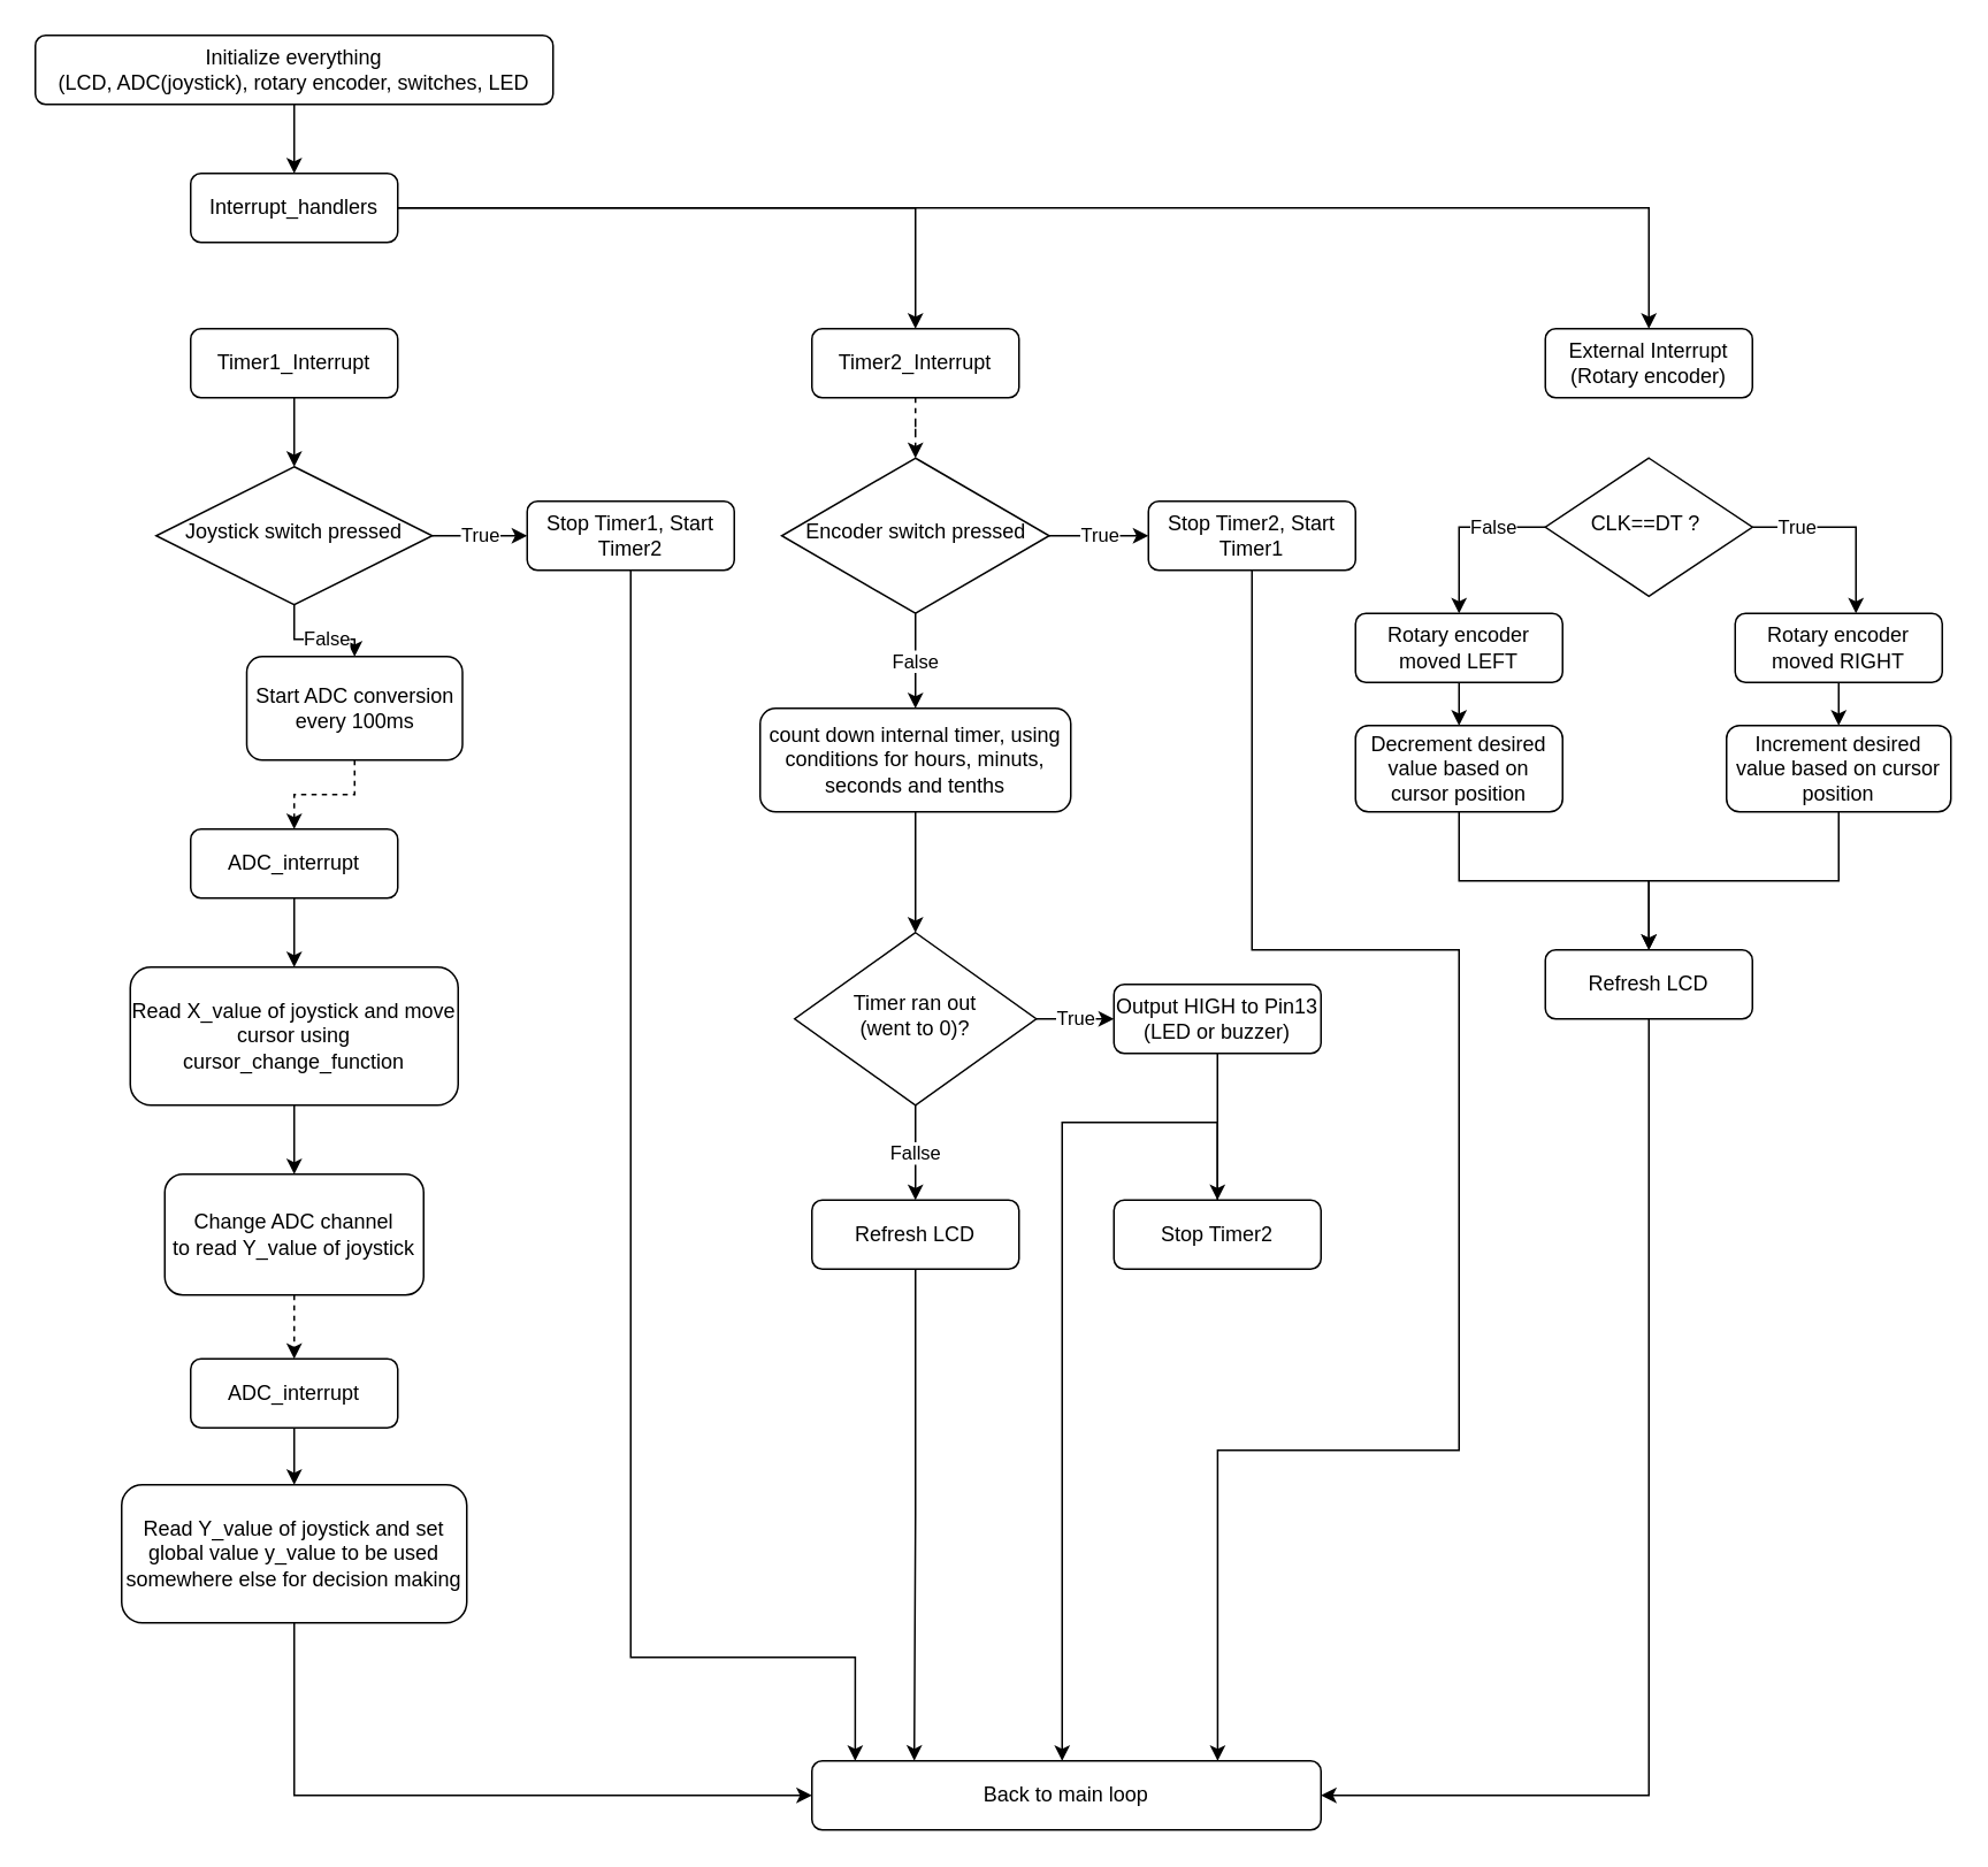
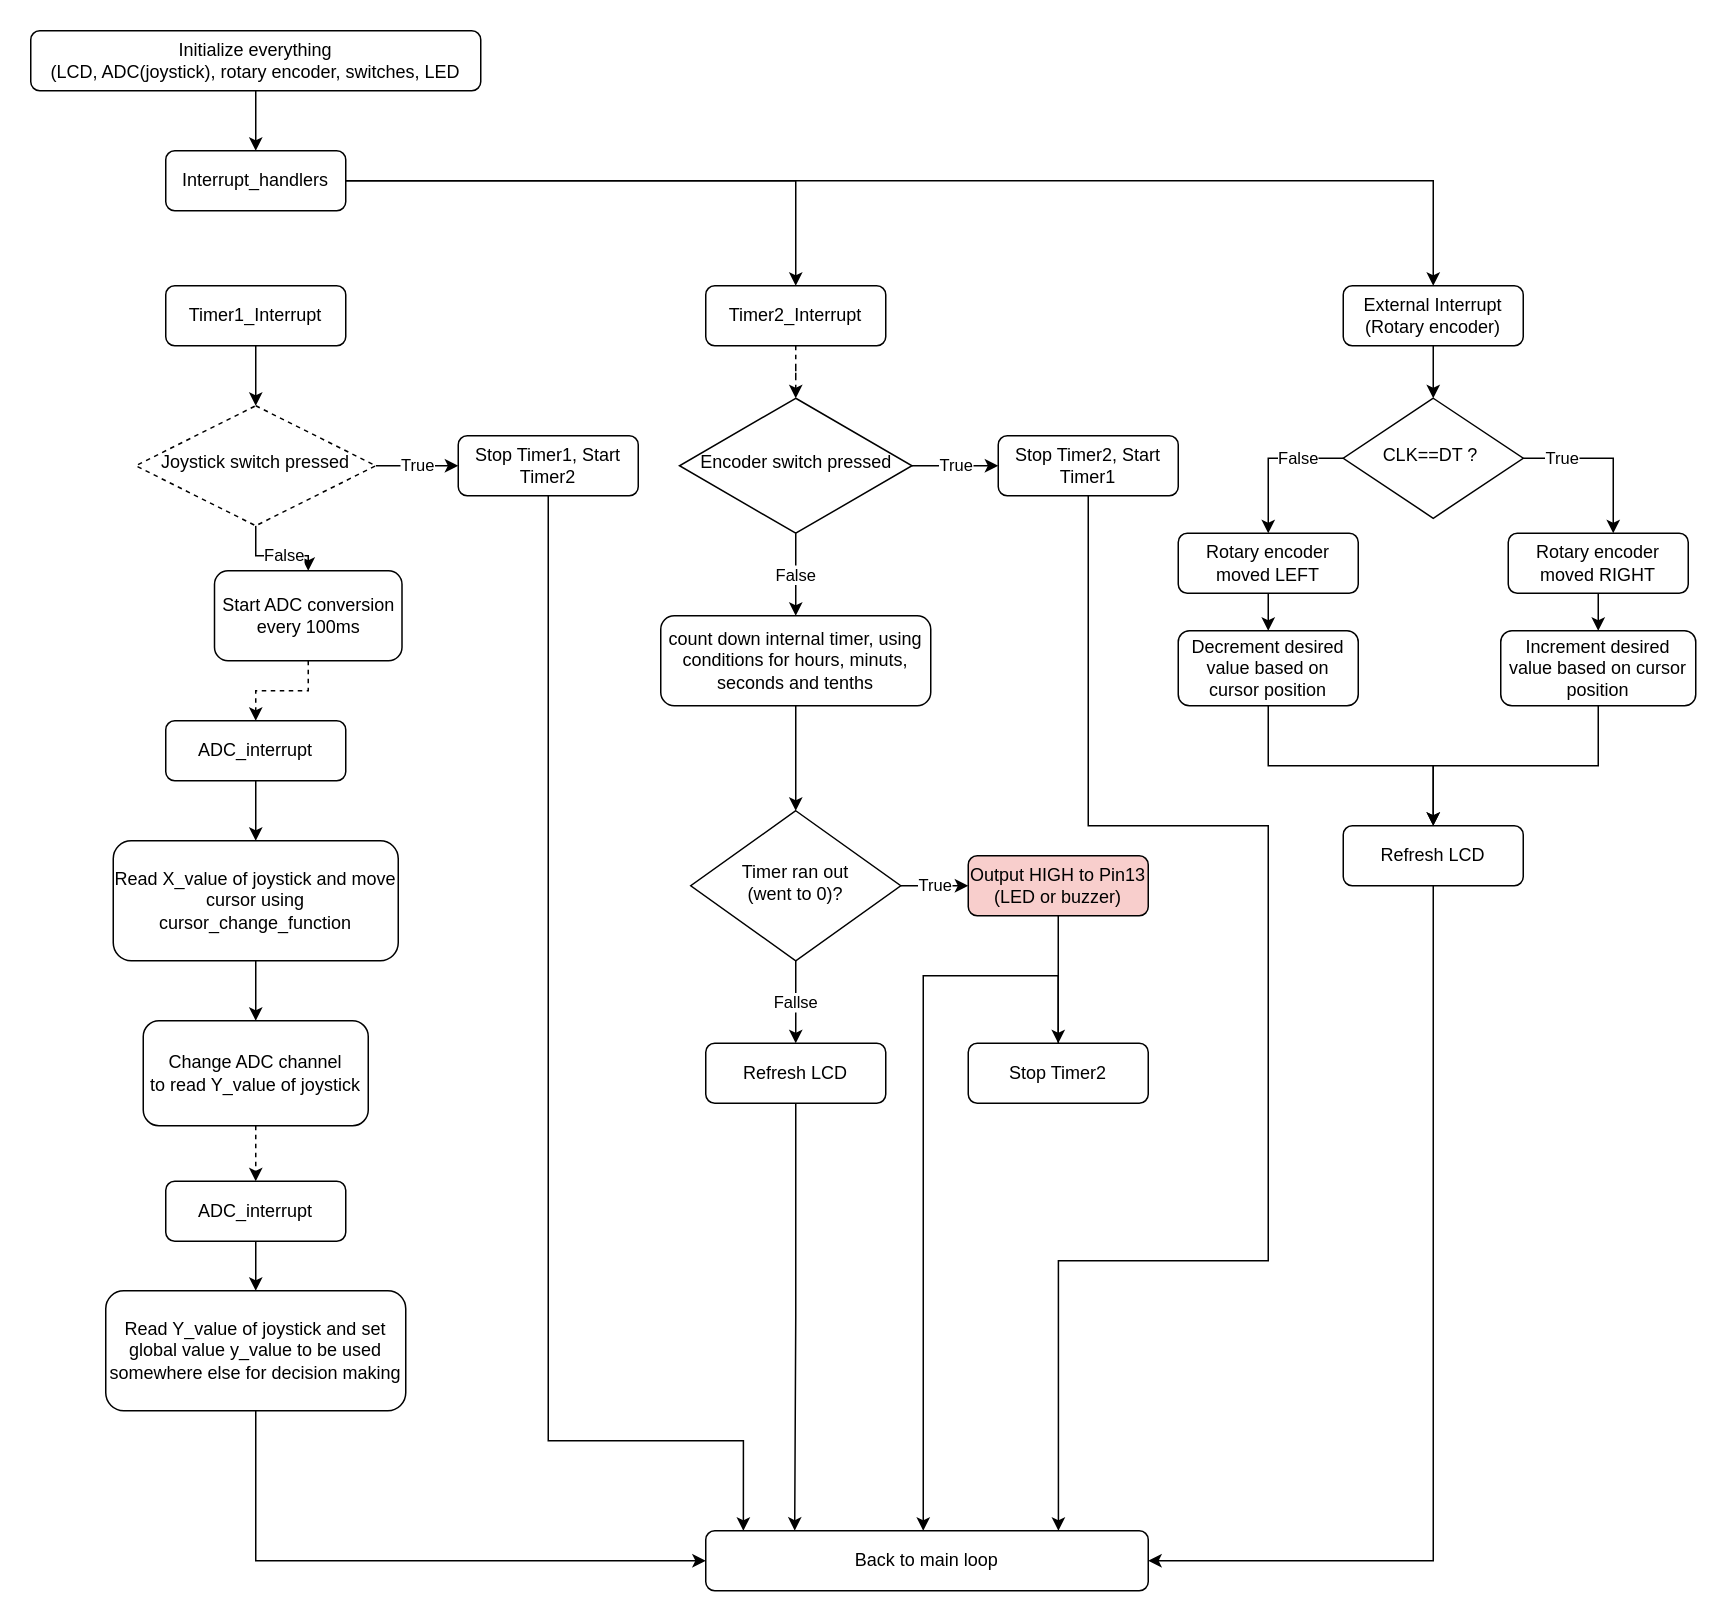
+ <mxCell id="13" value="" style="edgeStyle=orthogonalEdgeStyle;rounded=0;orthogonalLoop=1;jettySize=auto;html=1;" parent="1" source="14" target="38" edge="1"><mxGeometry relative="1" as="geometry" /></mxCell>
- <mxCell id="49" value="Joystick switch pressed" style="rhombus;whiteSpace=wrap;html=1;shadow=0;fontFamily=Helvetica;fontSize=12;align=center;strokeWidth=1;spacing=6;spacingTop=-4;" parent="1" vertex="1"><mxGeometry x="90" y="270" width="160" height="80" as="geometry" /></mxCell>
+ <mxCell id="49" value="Joystick switch pressed" style="rhombus;whiteSpace=wrap;html=1;shadow=0;fontFamily=Helvetica;fontSize=12;align=center;strokeWidth=1;spacing=6;spacingTop=-4;dashed=1;" parent="1" vertex="1"><mxGeometry x="90" y="270" width="160" height="80" as="geometry" /></mxCell>
- <mxCell id="27" value="Output HIGH to Pin13 (LED or buzzer)" style="rounded=1;whiteSpace=wrap;html=1;fontSize=12;glass=0;strokeWidth=1;shadow=0;" parent="1" vertex="1"><mxGeometry x="645" y="570" width="120" height="40" as="geometry" /></mxCell>
+ <mxCell id="27" value="Output HIGH to Pin13 (LED or buzzer)" style="rounded=1;whiteSpace=wrap;html=1;fontSize=12;glass=0;strokeWidth=1;shadow=0;fillColor=#f8cecc;" parent="1" vertex="1"><mxGeometry x="645" y="570" width="120" height="40" as="geometry" /></mxCell>
